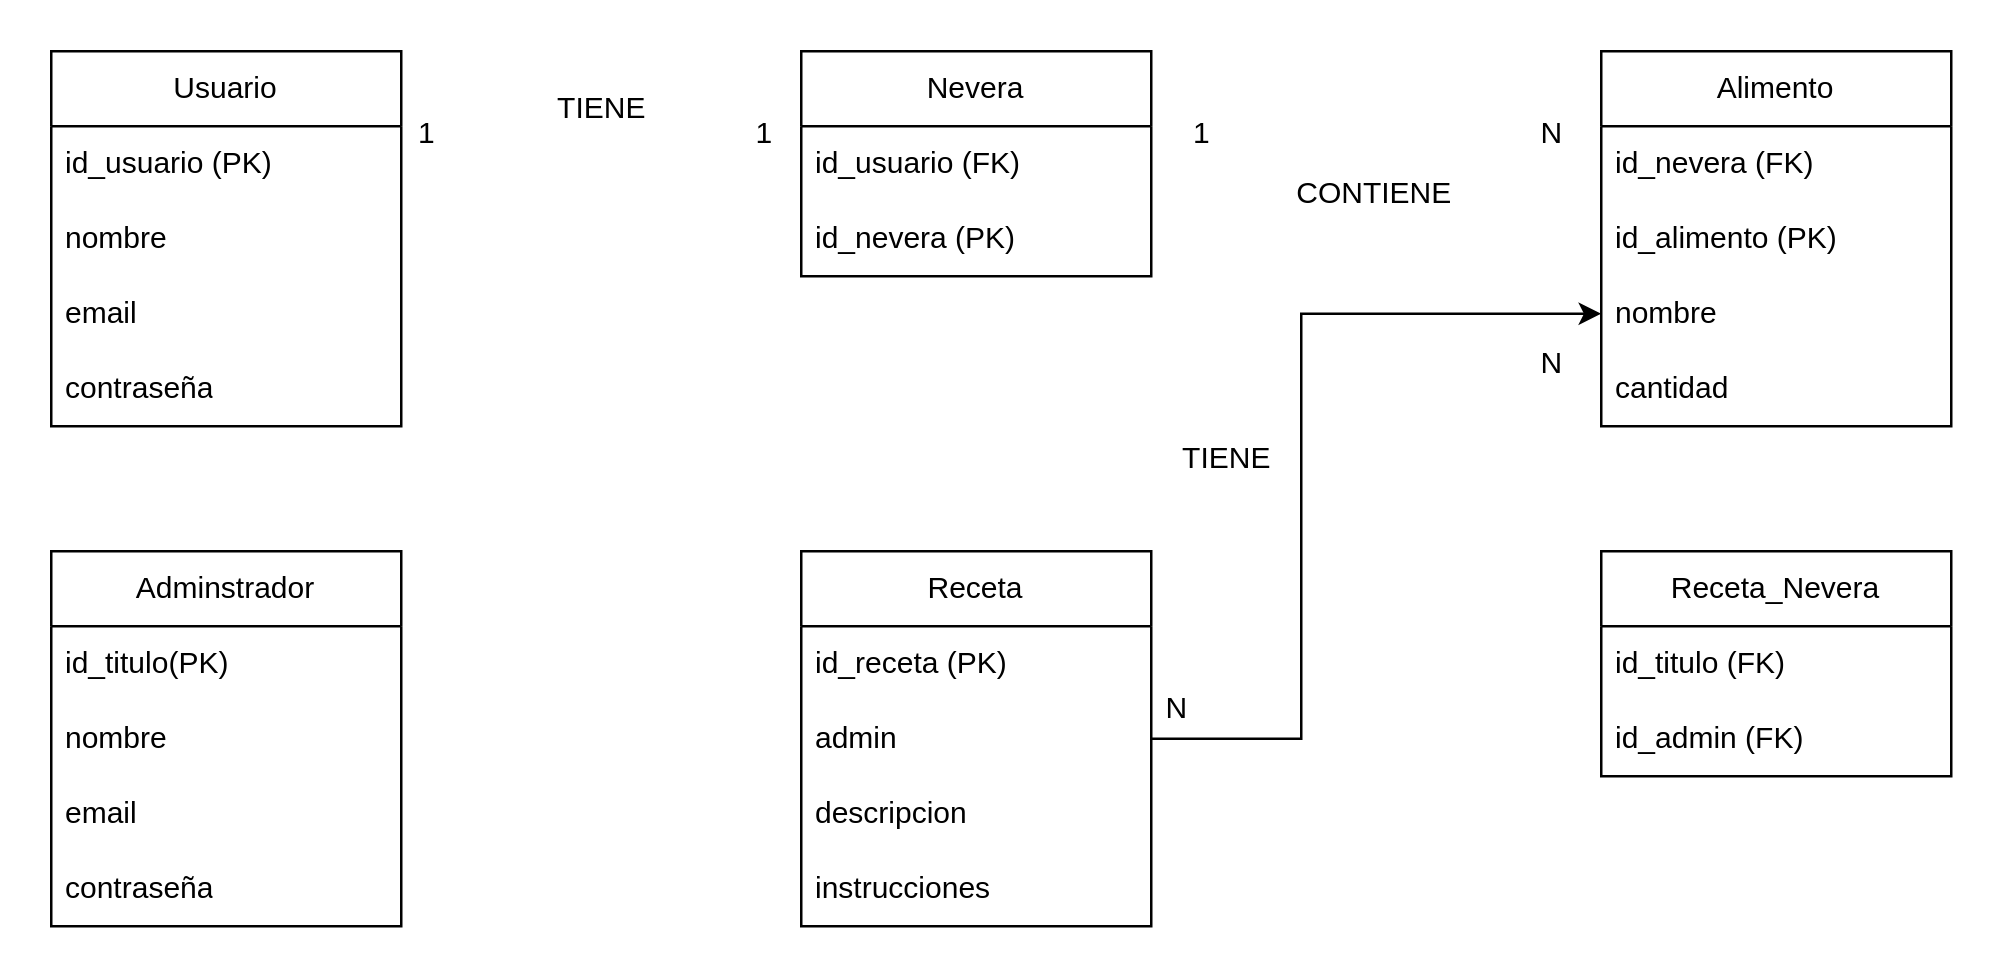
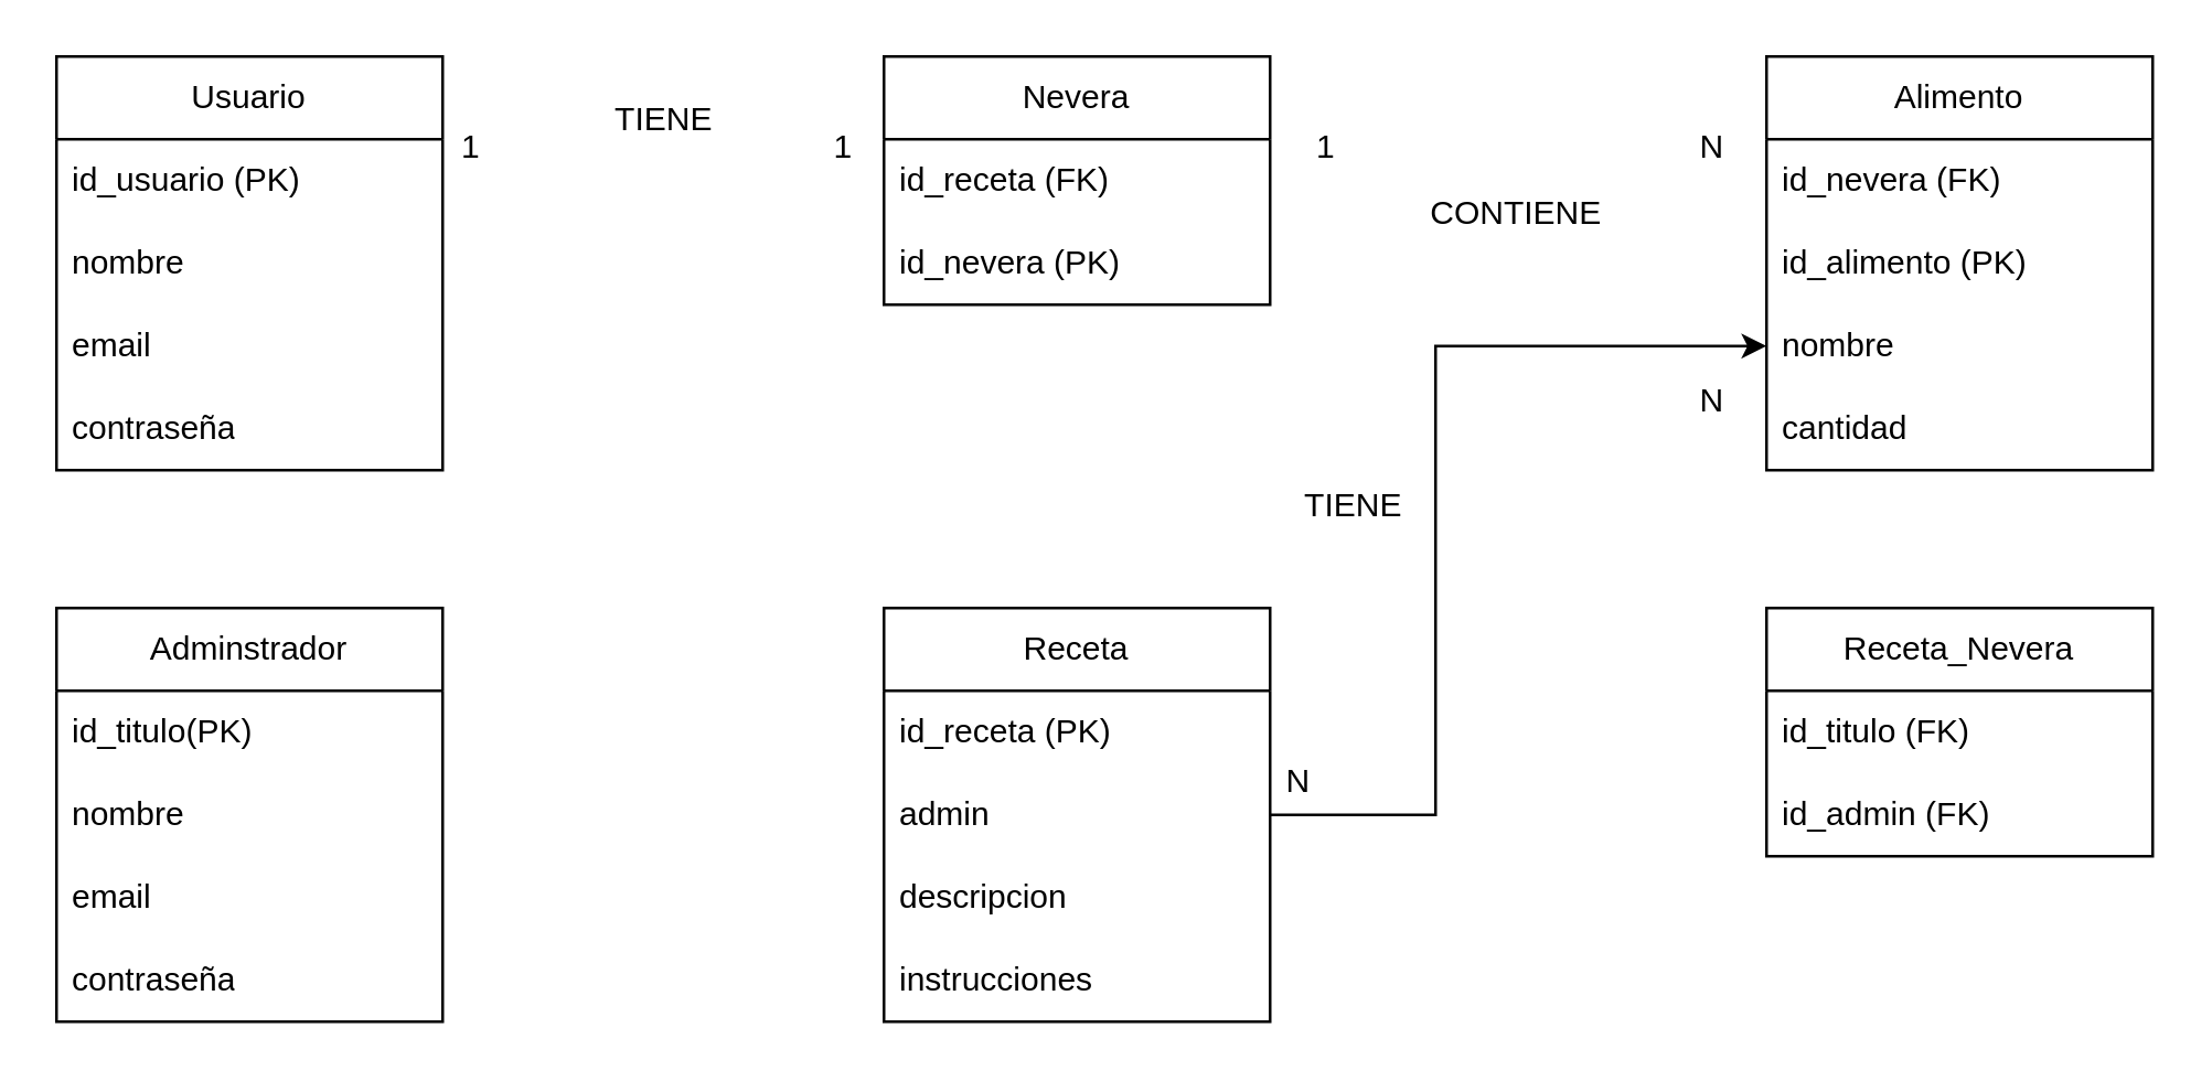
- <mxCell id="8" value="id_usuario (FK)" style="text;strokeColor=none;fillColor=none;align=left;verticalAlign=middle;spacingLeft=4;spacingRight=4;overflow=hidden;points=[[0,0.5],[1,0.5]];portConstraint=eastwest;rotatable=0;whiteSpace=wrap;html=1;" vertex="1" parent="7"><mxGeometry y="30" width="140" height="30" as="geometry" /></mxCell>
+ <mxCell id="8" value="id_receta (FK)" style="text;strokeColor=none;fillColor=none;align=left;verticalAlign=middle;spacingLeft=4;spacingRight=4;overflow=hidden;points=[[0,0.5],[1,0.5]];portConstraint=eastwest;rotatable=0;whiteSpace=wrap;html=1;" vertex="1" parent="7"><mxGeometry y="30" width="140" height="30" as="geometry" /></mxCell>
